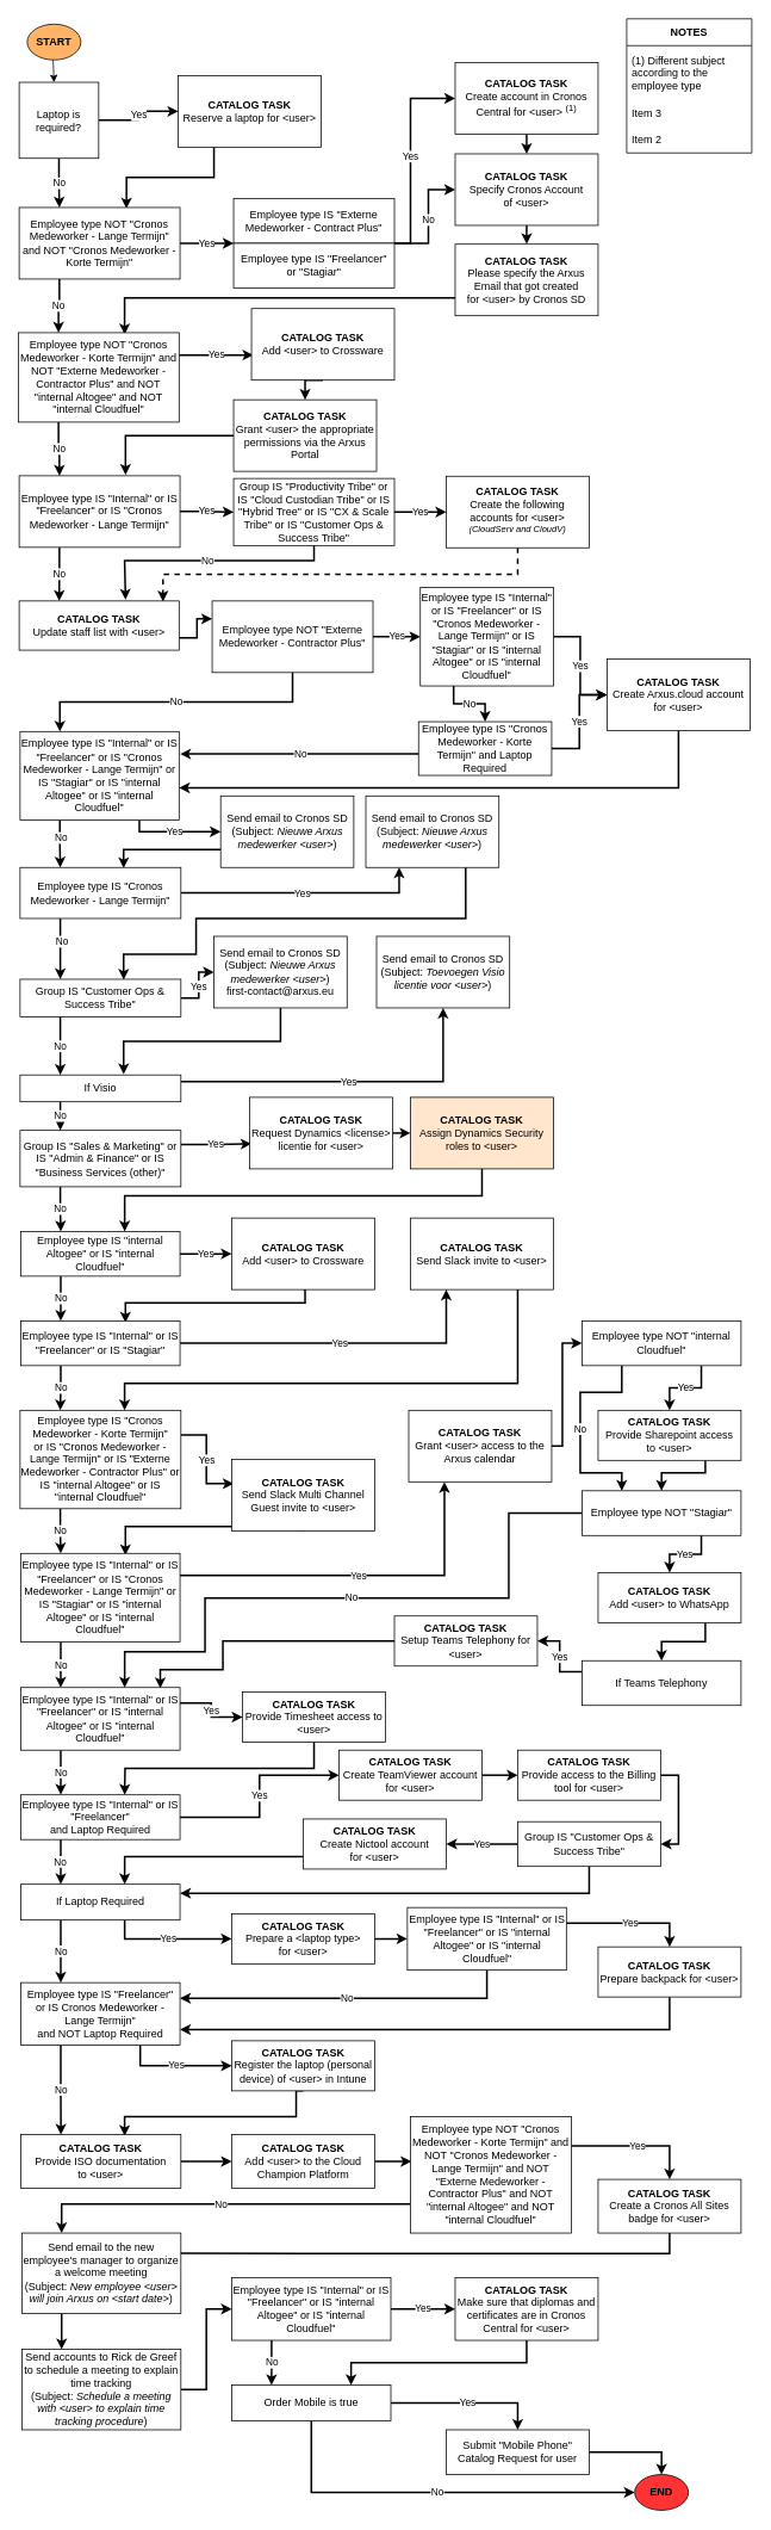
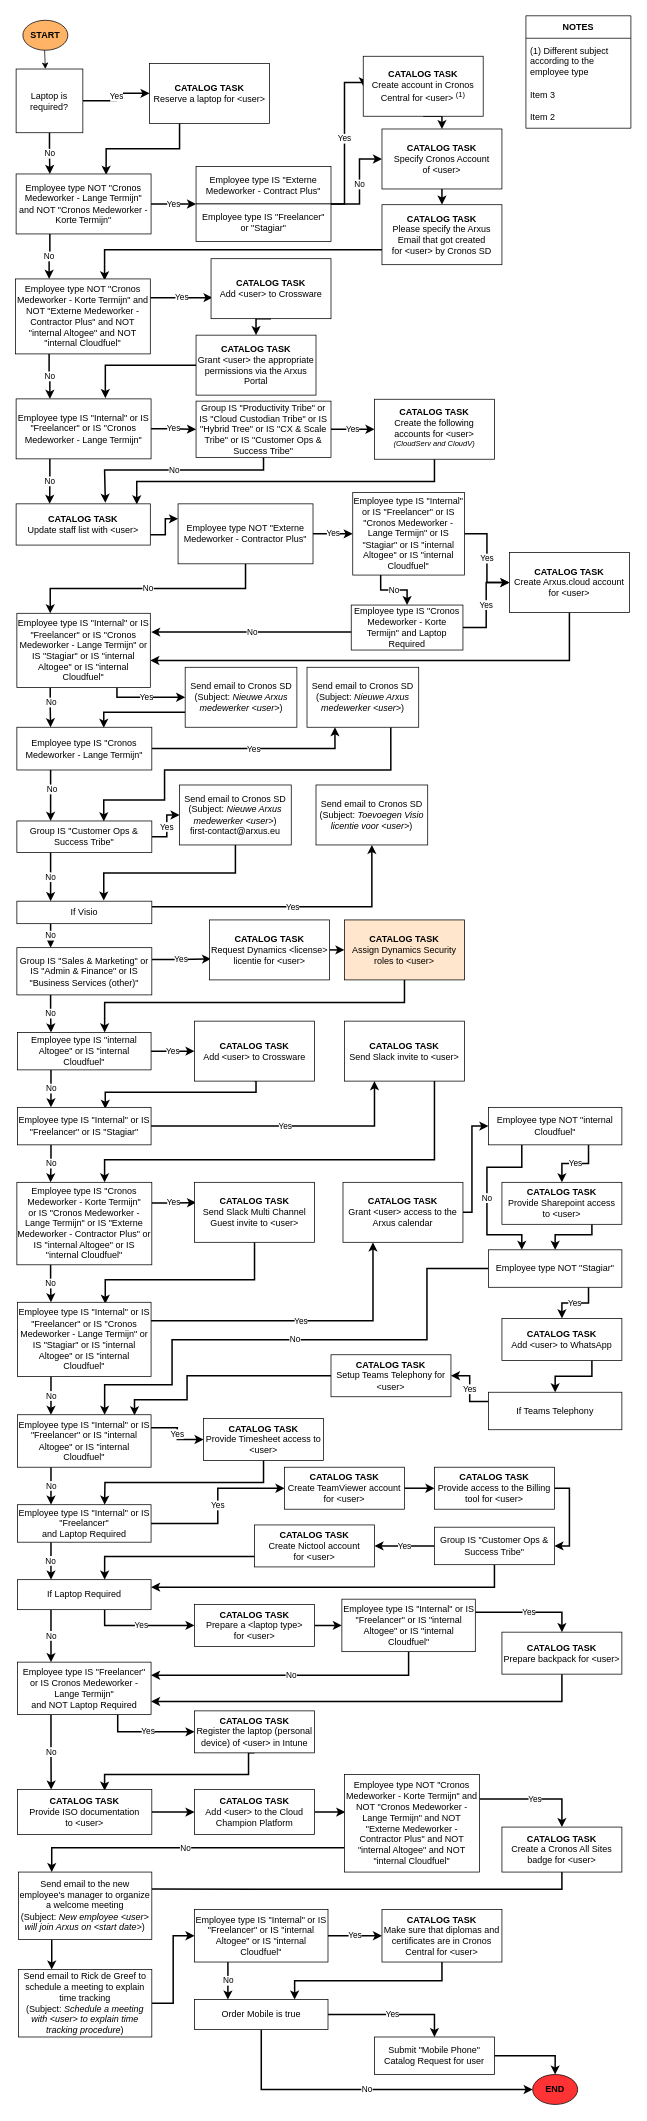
- <mxCell id="17" value="&lt;b&gt;CATALOG TASK&lt;br&gt;&lt;/b&gt;Create account in Cronos Central for&amp;nbsp;&amp;lt;user&amp;gt; &lt;sup&gt;(1)&lt;/sup&gt;" style="rounded=0;whiteSpace=wrap;html=1;" parent="1" vertex="1"><mxGeometry x="509" y="69" width="160" height="80" as="geometry" /></mxCell>
+ <mxCell id="17" value="&lt;b&gt;CATALOG TASK&lt;br&gt;&lt;/b&gt;Create account in Cronos Central for&amp;nbsp;&amp;lt;user&amp;gt; &lt;sup&gt;(1)&lt;/sup&gt;" style="rounded=0;whiteSpace=wrap;html=1;" parent="1" vertex="1"><mxGeometry x="484" y="74" width="160" height="80" as="geometry" /></mxCell>
- <mxCell id="39" style="edgeStyle=orthogonalEdgeStyle;rounded=0;orthogonalLoop=1;jettySize=auto;html=1;exitX=0.5;exitY=1;exitDx=0;exitDy=0;entryX=0.899;entryY=0.013;entryDx=0;entryDy=0;entryPerimeter=0;strokeWidth=2;dashed=1;" parent="1" source="40" target="42" edge="1"><mxGeometry relative="1" as="geometry" /></mxCell>
+ <mxCell id="39" style="edgeStyle=orthogonalEdgeStyle;rounded=0;orthogonalLoop=1;jettySize=auto;html=1;exitX=0.5;exitY=1;exitDx=0;exitDy=0;entryX=0.899;entryY=0.013;entryDx=0;entryDy=0;entryPerimeter=0;strokeWidth=2;" parent="1" source="40" target="42" edge="1"><mxGeometry relative="1" as="geometry" /></mxCell>
- <mxCell id="94" value="&lt;b&gt;CATALOG TASK&lt;br&gt;&lt;/b&gt;&lt;span&gt;Send Slack Multi Channel Guest invite to&amp;nbsp;&lt;/span&gt;&amp;lt;user&amp;gt;" style="rounded=0;whiteSpace=wrap;html=1;" parent="1" vertex="1"><mxGeometry x="259" y="1631" width="160" height="80" as="geometry" /></mxCell>
+ <mxCell id="94" value="&lt;b&gt;CATALOG TASK&lt;br&gt;&lt;/b&gt;&lt;span&gt;Send Slack Multi Channel Guest invite to&amp;nbsp;&lt;/span&gt;&amp;lt;user&amp;gt;" style="rounded=0;whiteSpace=wrap;html=1;" parent="1" vertex="1"><mxGeometry x="259" y="1576" width="160" height="80" as="geometry" /></mxCell>
- <mxCell id="158" value="Send accounts to Rick de Greef to schedule a meeting to explain time tracking&lt;br&gt;(Subject:&amp;nbsp;&lt;i&gt;Schedule a meeting with&amp;nbsp;&amp;lt;user&amp;gt;&amp;nbsp;to explain time tracking procedure&lt;/i&gt;)&lt;span&gt;&lt;br&gt;&lt;/span&gt;" style="rounded=0;whiteSpace=wrap;html=1;" vertex="1" parent="1"><mxGeometry x="24" y="2626" width="178" height="90" as="geometry" /></mxCell>
+ <mxCell id="158" value="Send email to Rick de Greef to schedule a meeting to explain time tracking&lt;br&gt;(Subject:&amp;nbsp;&lt;i&gt;Schedule a meeting with&amp;nbsp;&amp;lt;user&amp;gt;&amp;nbsp;to explain time tracking procedure&lt;/i&gt;)&lt;span&gt;&lt;br&gt;&lt;/span&gt;" style="rounded=0;whiteSpace=wrap;html=1;" vertex="1" parent="1"><mxGeometry x="24" y="2626" width="178" height="90" as="geometry" /></mxCell>
